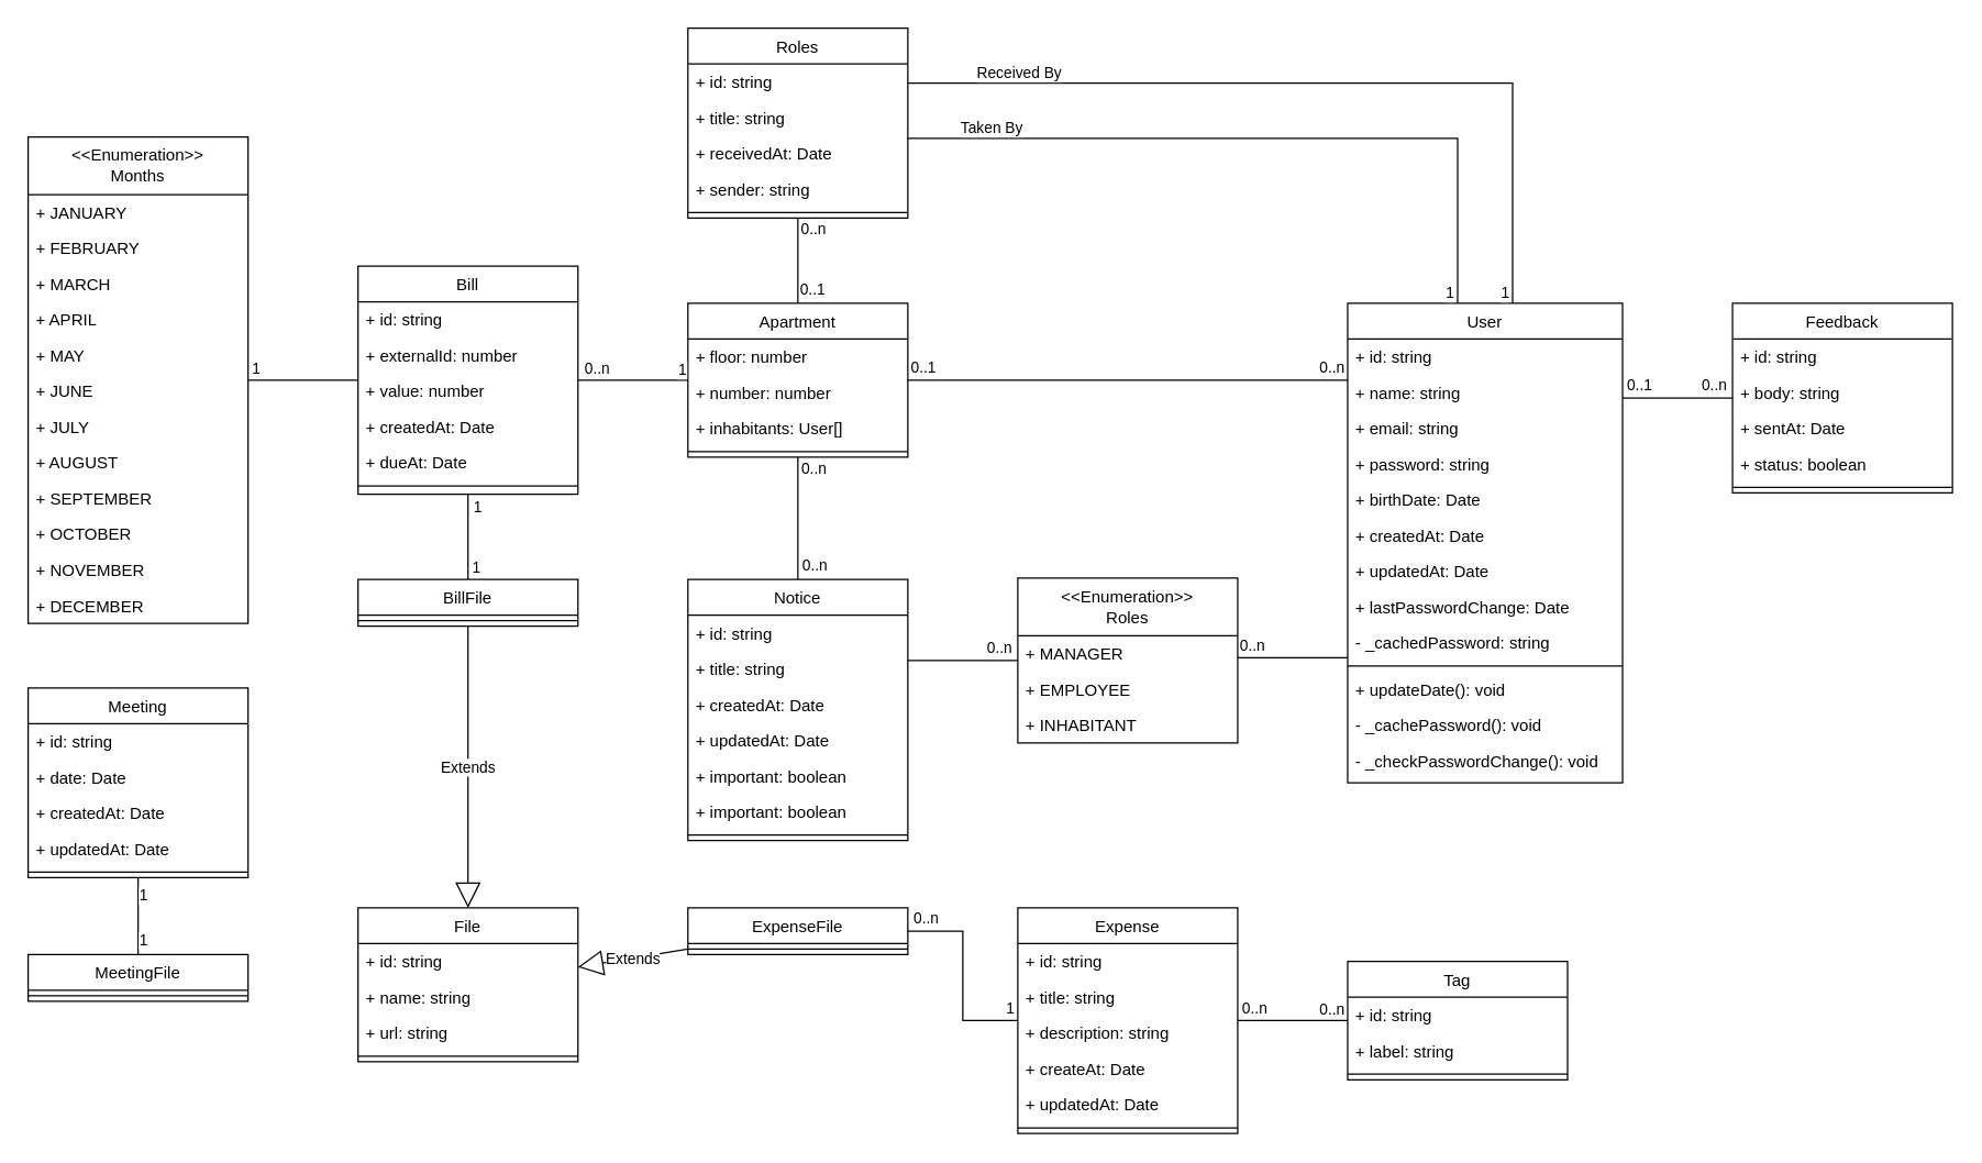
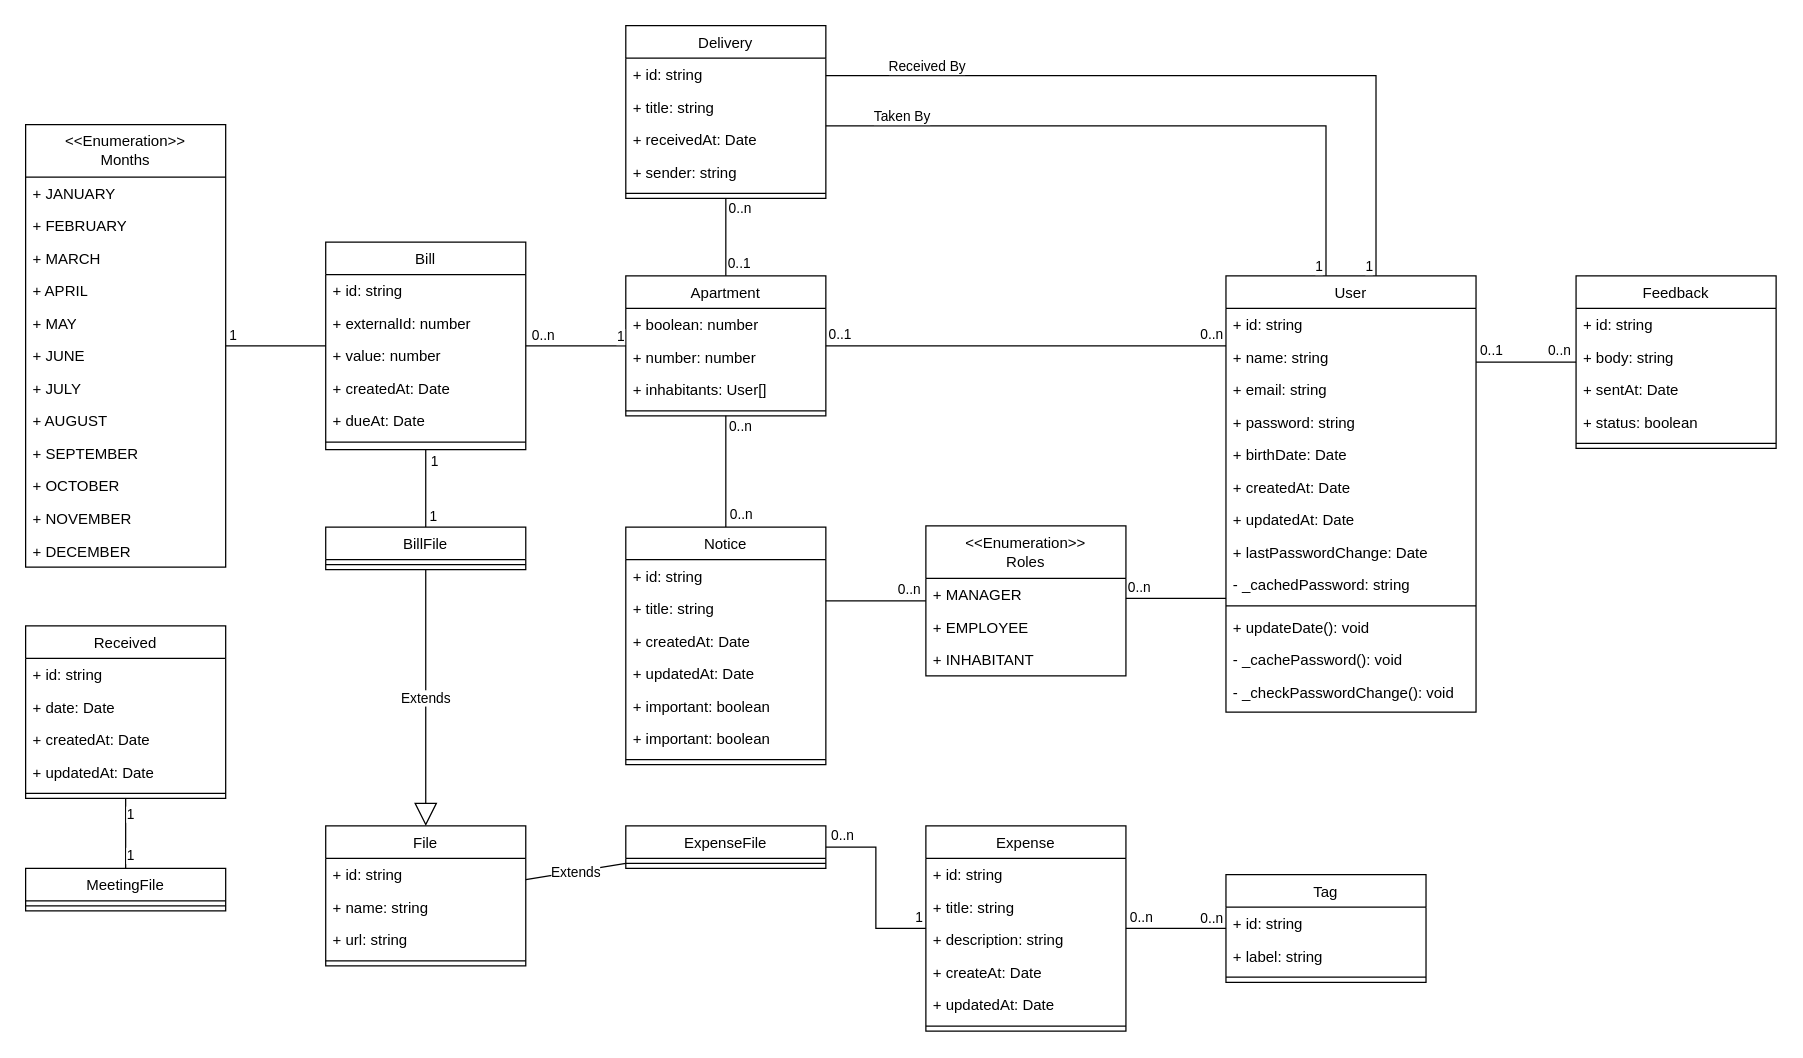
- <mxCell id="77" value="Roles" style="swimlane;fontStyle=0;align=center;verticalAlign=top;childLayout=stackLayout;horizontal=1;startSize=26;horizontalStack=0;resizeParent=1;resizeLast=0;collapsible=1;marginBottom=0;rounded=0;shadow=0;strokeWidth=1;" parent="1" vertex="1"><mxGeometry x="500" y="20" width="160" height="138" as="geometry"><mxRectangle x="230" y="140" width="160" height="26" as="alternateBounds" /></mxGeometry></mxCell>
+ <mxCell id="77" value="Delivery" style="swimlane;fontStyle=0;align=center;verticalAlign=top;childLayout=stackLayout;horizontal=1;startSize=26;horizontalStack=0;resizeParent=1;resizeLast=0;collapsible=1;marginBottom=0;rounded=0;shadow=0;strokeWidth=1;" parent="1" vertex="1"><mxGeometry x="500" y="20" width="160" height="138" as="geometry"><mxRectangle x="230" y="140" width="160" height="26" as="alternateBounds" /></mxGeometry></mxCell>
- <mxCell id="3" value="+ floor: number" style="text;align=left;verticalAlign=top;spacingLeft=4;spacingRight=4;overflow=hidden;rotatable=0;points=[[0,0.5],[1,0.5]];portConstraint=eastwest;" parent="2" vertex="1"><mxGeometry y="26" width="160" height="26" as="geometry" /></mxCell>
+ <mxCell id="3" value="+ boolean: number" style="text;align=left;verticalAlign=top;spacingLeft=4;spacingRight=4;overflow=hidden;rotatable=0;points=[[0,0.5],[1,0.5]];portConstraint=eastwest;" parent="2" vertex="1"><mxGeometry y="26" width="160" height="26" as="geometry" /></mxCell>
- <mxCell id="126" value="Meeting" style="swimlane;fontStyle=0;align=center;verticalAlign=top;childLayout=stackLayout;horizontal=1;startSize=26;horizontalStack=0;resizeParent=1;resizeLast=0;collapsible=1;marginBottom=0;rounded=0;shadow=0;strokeWidth=1;" vertex="1" parent="1"><mxGeometry x="20" y="500" width="160" height="138" as="geometry"><mxRectangle x="230" y="140" width="160" height="26" as="alternateBounds" /></mxGeometry></mxCell>
+ <mxCell id="126" value="Received" style="swimlane;fontStyle=0;align=center;verticalAlign=top;childLayout=stackLayout;horizontal=1;startSize=26;horizontalStack=0;resizeParent=1;resizeLast=0;collapsible=1;marginBottom=0;rounded=0;shadow=0;strokeWidth=1;" vertex="1" parent="1"><mxGeometry x="20" y="500" width="160" height="138" as="geometry"><mxRectangle x="230" y="140" width="160" height="26" as="alternateBounds" /></mxGeometry></mxCell>
- <mxCell id="45" value="Extends" style="endArrow=block;endSize=16;endFill=0;html=1;rounded=0;" parent="1" source="38" target="40" edge="1"><mxGeometry width="160" relative="1" as="geometry"><mxPoint x="1382.18" y="670.5" as="sourcePoint" /><mxPoint x="1462.18" y="683.5" as="targetPoint" /></mxGeometry></mxCell>
+ <mxCell id="45" value="Extends" style="endArrow=none;endSize=16;endFill=0;html=1;rounded=0;" parent="1" source="38" target="40" edge="1"><mxGeometry width="160" relative="1" as="geometry"><mxPoint x="1382.18" y="670.5" as="sourcePoint" /><mxPoint x="1462.18" y="683.5" as="targetPoint" /></mxGeometry></mxCell>
